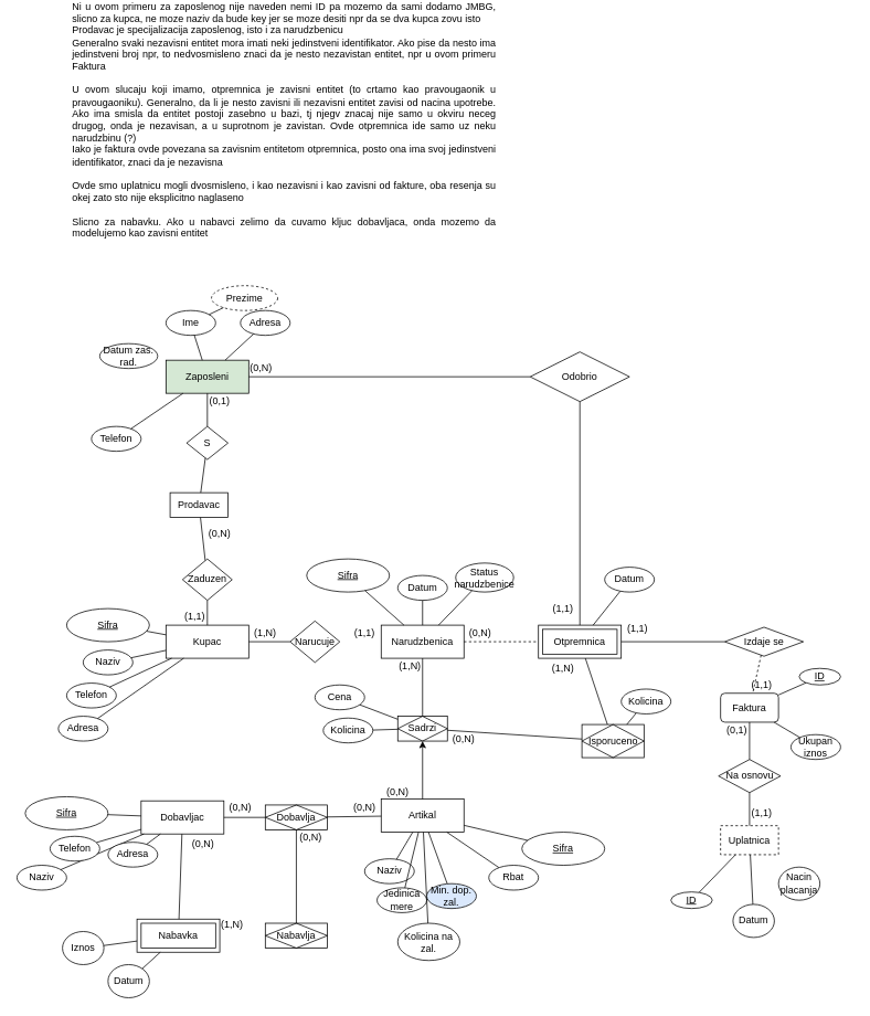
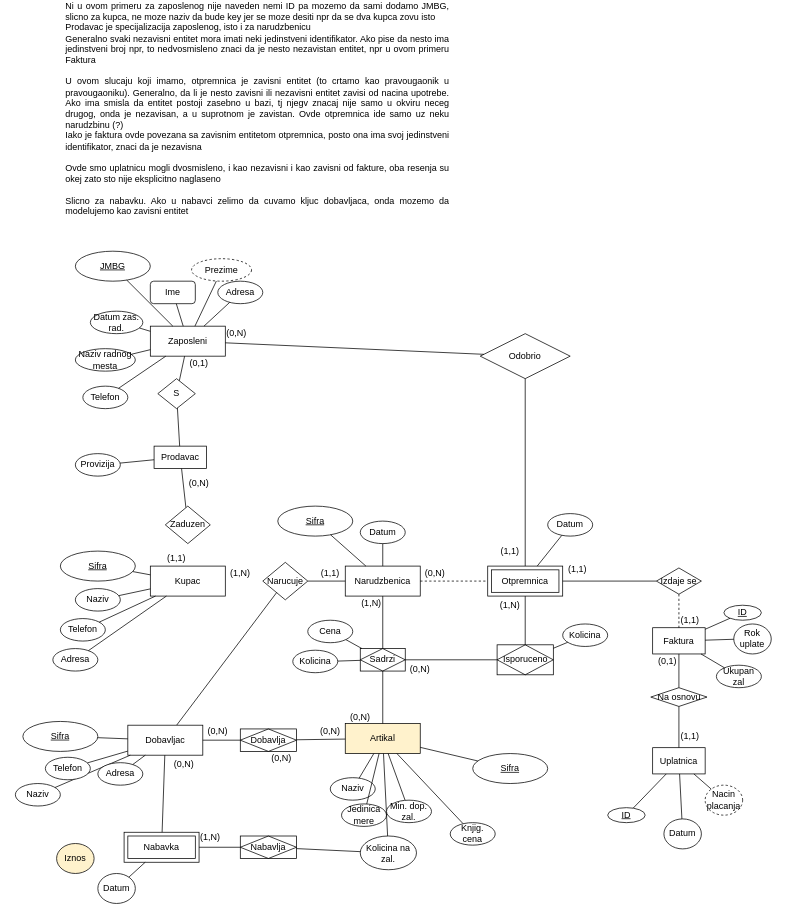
+ <mxCell id="4" value="JMBG" style="ellipse;whiteSpace=wrap;html=1;align=center;fontStyle=4;" vertex="1" parent="1"><mxGeometry x="100" y="240" width="100" height="40" as="geometry" /></mxCell>
- <mxCell id="15" value="" style="endArrow=none;html=1;rounded=0;" edge="1" parent="1" source="6" target="5"><mxGeometry relative="1" as="geometry"><mxPoint x="216.878" y="318.826" as="sourcePoint" /><mxPoint x="272" y="380" as="targetPoint" /></mxGeometry></mxCell>
+ <mxCell id="15" value="" style="endArrow=none;html=1;rounded=0;" edge="1" parent="1" source="6" target="3"><mxGeometry relative="1" as="geometry"><mxPoint x="216.878" y="318.826" as="sourcePoint" /><mxPoint x="272" y="380" as="targetPoint" /></mxGeometry></mxCell>
- <mxCell id="5" value="Ime" style="ellipse;whiteSpace=wrap;html=1;align=center;" vertex="1" parent="1"><mxGeometry x="200" y="280" width="60" height="30" as="geometry" /></mxCell>
+ <mxCell id="5" value="Ime" style="whiteSpace=wrap;html=1;align=center;rounded=1;" vertex="1" parent="1"><mxGeometry x="200" y="280" width="60" height="30" as="geometry" /></mxCell>
+ <mxCell id="11" value="" style="endArrow=none;html=1;rounded=0;" edge="1" parent="1" source="4" target="3"><mxGeometry relative="1" as="geometry"><mxPoint x="90" y="380" as="sourcePoint" /><mxPoint x="240" y="360" as="targetPoint" /></mxGeometry></mxCell>
+ <mxCell id="16" value="" style="endArrow=none;html=1;rounded=0;" edge="1" parent="1" source="7" target="3"><mxGeometry relative="1" as="geometry"><mxPoint x="226.878" y="328.826" as="sourcePoint" /><mxPoint x="282" y="390" as="targetPoint" /></mxGeometry></mxCell>
- <mxCell id="3" value="Zaposleni" style="whiteSpace=wrap;html=1;align=center;fillColor=#d5e8d4;" vertex="1" parent="1"><mxGeometry x="200" y="340" width="100" height="40" as="geometry" /></mxCell>
+ <mxCell id="3" value="Zaposleni" style="whiteSpace=wrap;html=1;align=center;" vertex="1" parent="1"><mxGeometry x="200" y="340" width="100" height="40" as="geometry" /></mxCell>
- <mxCell id="99" value="Odobrio" style="shape=rhombus;perimeter=rhombusPerimeter;whiteSpace=wrap;html=1;align=center;" vertex="1" parent="1"><mxGeometry x="640" y="330" width="120" height="60" as="geometry" /></mxCell>
+ <mxCell id="99" value="Odobrio" style="shape=rhombus;perimeter=rhombusPerimeter;whiteSpace=wrap;html=1;align=center;" vertex="1" parent="1"><mxGeometry x="640" y="350" width="120" height="60" as="geometry" /></mxCell>
+ <mxCell id="17" value="" style="endArrow=none;html=1;rounded=0;" edge="1" parent="1" source="10" target="3"><mxGeometry relative="1" as="geometry"><mxPoint x="236.878" y="338.826" as="sourcePoint" /><mxPoint x="292" y="400" as="targetPoint" /></mxGeometry></mxCell>
+ <mxCell id="10" value="Naziv radnog mesta" style="ellipse;whiteSpace=wrap;html=1;align=center;" vertex="1" parent="1"><mxGeometry x="100" y="370" width="80" height="30" as="geometry" /></mxCell>
- <mxCell id="18" value="S" style="shape=rhombus;perimeter=rhombusPerimeter;whiteSpace=wrap;html=1;align=center;" vertex="1" parent="1"><mxGeometry x="225" y="420" width="50" height="40" as="geometry" /></mxCell>
+ <mxCell id="18" value="S" style="shape=rhombus;perimeter=rhombusPerimeter;whiteSpace=wrap;html=1;align=center;" vertex="1" parent="1"><mxGeometry x="210" y="410" width="50" height="40" as="geometry" /></mxCell>
+ <mxCell id="27" value="" style="endArrow=none;html=1;rounded=0;" edge="1" parent="1" source="26" target="20"><mxGeometry relative="1" as="geometry"><mxPoint x="206.878" y="358.826" as="sourcePoint" /><mxPoint x="230.667" y="440" as="targetPoint" /></mxGeometry></mxCell>
+ <mxCell id="26" value="Provizija" style="ellipse;whiteSpace=wrap;html=1;align=center;" vertex="1" parent="1"><mxGeometry x="100" y="510" width="60" height="30" as="geometry" /></mxCell>
- <mxCell id="75" value="Status narudzbenice" style="ellipse;whiteSpace=wrap;html=1;align=center;" vertex="1" parent="1"><mxGeometry x="550" y="585" width="70" height="35" as="geometry" /></mxCell>
- <mxCell id="76" value="" style="endArrow=none;html=1;rounded=0;" edge="1" parent="1" source="75" target="38"><mxGeometry relative="1" as="geometry"><mxPoint x="906.878" y="456.026" as="sourcePoint" /><mxPoint x="579.231" y="660" as="targetPoint" /></mxGeometry></mxCell>
- <mxCell id="23" value="" style="endArrow=none;html=1;rounded=0;" edge="1" parent="1" source="25" target="22"><mxGeometry relative="1" as="geometry"><mxPoint x="410" y="294.66" as="sourcePoint" /><mxPoint x="570" y="294.66" as="targetPoint" /></mxGeometry></mxCell>
- <mxCell id="43" value="" style="endArrow=none;html=1;rounded=0;" edge="1" parent="1" source="41" target="22"><mxGeometry relative="1" as="geometry"><mxPoint x="702.848" y="792.693" as="sourcePoint" /><mxPoint x="597.829" y="717.2" as="targetPoint" /></mxGeometry></mxCell>
+ <mxCell id="43" value="" style="endArrow=none;html=1;rounded=0;" edge="1" parent="1" source="41" target="113"><mxGeometry relative="1" as="geometry"><mxPoint x="702.848" y="792.693" as="sourcePoint" /><mxPoint x="597.829" y="717.2" as="targetPoint" /></mxGeometry></mxCell>
+ <mxCell id="42" value="" style="endArrow=none;html=1;rounded=0;" edge="1" parent="1" source="38" target="41"><mxGeometry relative="1" as="geometry"><mxPoint x="692.848" y="782.693" as="sourcePoint" /><mxPoint x="587.829" y="707.2" as="targetPoint" /></mxGeometry></mxCell>
- <mxCell id="59" value="Izdaje se" style="shape=rhombus;perimeter=rhombusPerimeter;whiteSpace=wrap;html=1;align=center;" vertex="1" parent="1"><mxGeometry x="875" y="662.5" width="95" height="35" as="geometry" /></mxCell>
+ <mxCell id="59" value="Izdaje se" style="shape=rhombus;perimeter=rhombusPerimeter;whiteSpace=wrap;html=1;align=center;" vertex="1" parent="1"><mxGeometry x="875" y="662.5" width="60" height="35" as="geometry" /></mxCell>
- <mxCell id="110" value="Cena" style="ellipse;whiteSpace=wrap;html=1;align=center;" vertex="1" parent="1"><mxGeometry x="380" y="732.2" width="60" height="30" as="geometry" /></mxCell>
+ <mxCell id="110" value="Cena" style="ellipse;whiteSpace=wrap;html=1;align=center;" vertex="1" parent="1"><mxGeometry x="410" y="732.2" width="60" height="30" as="geometry" /></mxCell>
+ <mxCell id="54" value="Rok uplate" style="ellipse;whiteSpace=wrap;html=1;align=center;" vertex="1" parent="1"><mxGeometry x="978.16" y="737.2" width="50" height="40" as="geometry" /></mxCell>
+ <mxCell id="55" value="" style="endArrow=none;html=1;rounded=0;" edge="1" parent="1" source="54" target="51"><mxGeometry relative="1" as="geometry"><mxPoint x="1311.878" y="633.226" as="sourcePoint" /><mxPoint x="990.333" y="847.2" as="targetPoint" /></mxGeometry></mxCell>
- <mxCell id="51" value="Faktura" style="whiteSpace=wrap;html=1;align=center;rounded=1;" vertex="1" parent="1"><mxGeometry x="870" y="742.2" width="70" height="35" as="geometry" /></mxCell>
+ <mxCell id="51" value="Faktura" style="whiteSpace=wrap;html=1;align=center;" vertex="1" parent="1"><mxGeometry x="870" y="742.2" width="70" height="35" as="geometry" /></mxCell>
- <mxCell id="104" value="Isporuceno" style="shape=associativeEntity;whiteSpace=wrap;html=1;align=center;" vertex="1" parent="1"><mxGeometry x="702.5" y="780" width="75" height="40" as="geometry" /></mxCell>
+ <mxCell id="104" value="Isporuceno" style="shape=associativeEntity;whiteSpace=wrap;html=1;align=center;" vertex="1" parent="1"><mxGeometry x="662.5" y="765" width="75" height="40" as="geometry" /></mxCell>
- <mxCell id="56" value="Ukupan iznos" style="ellipse;whiteSpace=wrap;html=1;align=center;" vertex="1" parent="1"><mxGeometry x="955" y="792.2" width="60" height="30" as="geometry" /></mxCell>
+ <mxCell id="56" value="Ukupan zal" style="ellipse;whiteSpace=wrap;html=1;align=center;" vertex="1" parent="1"><mxGeometry x="955" y="792.2" width="60" height="30" as="geometry" /></mxCell>
- <mxCell id="93" value="" style="endArrow=classic;html=1;rounded=0;" edge="1" parent="1" source="77" target="94"><mxGeometry relative="1" as="geometry"><mxPoint x="280" y="800" as="sourcePoint" /><mxPoint x="458.558" y="802.239" as="targetPoint" /></mxGeometry></mxCell>
+ <mxCell id="93" value="" style="endArrow=none;html=1;rounded=0;" edge="1" parent="1" source="77" target="94"><mxGeometry relative="1" as="geometry"><mxPoint x="280" y="800" as="sourcePoint" /><mxPoint x="458.558" y="802.239" as="targetPoint" /></mxGeometry></mxCell>
- <mxCell id="70" value="Na osnovu" style="shape=rhombus;perimeter=rhombusPerimeter;whiteSpace=wrap;html=1;align=center;" vertex="1" parent="1"><mxGeometry x="867.5" y="822.2" width="75" height="40" as="geometry" /></mxCell>
+ <mxCell id="70" value="Na osnovu" style="shape=rhombus;perimeter=rhombusPerimeter;whiteSpace=wrap;html=1;align=center;" vertex="1" parent="1"><mxGeometry x="867.5" y="822.2" width="75" height="25" as="geometry" /></mxCell>
- <mxCell id="77" value="Artikal" style="whiteSpace=wrap;html=1;align=center;" vertex="1" parent="1"><mxGeometry x="460" y="870" width="100" height="40" as="geometry" /></mxCell>
+ <mxCell id="77" value="Artikal" style="whiteSpace=wrap;html=1;align=center;fillColor=#fff2cc;" vertex="1" parent="1"><mxGeometry x="460" y="870" width="100" height="40" as="geometry" /></mxCell>
- <mxCell id="63" value="Uplatnica" style="whiteSpace=wrap;html=1;align=center;dashed=1;" vertex="1" parent="1"><mxGeometry x="870" y="902.2" width="70" height="35" as="geometry" /></mxCell>
+ <mxCell id="63" value="Uplatnica" style="whiteSpace=wrap;html=1;align=center;" vertex="1" parent="1"><mxGeometry x="870" y="902.2" width="70" height="35" as="geometry" /></mxCell>
- <mxCell id="90" value="" style="endArrow=none;html=1;rounded=0;" edge="1" parent="1" source="91" target="77"><mxGeometry relative="1" as="geometry"><mxPoint x="593.066" y="1015.001" as="sourcePoint" /><mxPoint x="694.998" y="942.2" as="targetPoint" /></mxGeometry></mxCell>
+ <mxCell id="69" value="" style="endArrow=none;html=1;rounded=0;" edge="1" parent="1" source="68" target="63"><mxGeometry relative="1" as="geometry"><mxPoint x="1338.718" y="853.226" as="sourcePoint" /><mxPoint x="941.84" y="984.358" as="targetPoint" /></mxGeometry></mxCell>
+ <mxCell id="88" value="" style="endArrow=none;html=1;rounded=0;" edge="1" parent="1" source="89" target="77"><mxGeometry relative="1" as="geometry"><mxPoint x="518.456" y="1005.001" as="sourcePoint" /><mxPoint x="620.388" y="932.2" as="targetPoint" /></mxGeometry></mxCell>
- <mxCell id="136" value="" style="endArrow=none;html=1;rounded=0;entryX=0.5;entryY=1;entryDx=0;entryDy=0;" edge="1" parent="1" source="134" target="123"><mxGeometry relative="1" as="geometry"><mxPoint x="370" y="1090" as="sourcePoint" /><mxPoint x="530" y="1090" as="targetPoint" /></mxGeometry></mxCell>
+ <mxCell id="136" value="" style="endArrow=none;html=1;rounded=0;" edge="1" parent="1" source="134" target="85"><mxGeometry relative="1" as="geometry"><mxPoint x="370" y="1090" as="sourcePoint" /><mxPoint x="530" y="1090" as="targetPoint" /></mxGeometry></mxCell>
- <mxCell id="91" value="Rbat" style="ellipse;whiteSpace=wrap;html=1;align=center;" vertex="1" parent="1"><mxGeometry x="590" y="950" width="60" height="30" as="geometry" /></mxCell>
- <mxCell id="68" value="Nacin placanja" style="ellipse;whiteSpace=wrap;html=1;align=center;" vertex="1" parent="1"><mxGeometry x="940" y="952.2" width="50" height="40" as="geometry" /></mxCell>
+ <mxCell id="68" value="Nacin placanja" style="ellipse;whiteSpace=wrap;html=1;align=center;dashed=1;" vertex="1" parent="1"><mxGeometry x="940" y="952.2" width="50" height="40" as="geometry" /></mxCell>
- <mxCell id="87" value="Min. dop. zal." style="ellipse;whiteSpace=wrap;html=1;align=center;fillColor=#dae8fc;" vertex="1" parent="1"><mxGeometry x="515" y="972.2" width="60" height="30" as="geometry" /></mxCell>
+ <mxCell id="87" value="Min. dop. zal." style="ellipse;whiteSpace=wrap;html=1;align=center;" vertex="1" parent="1"><mxGeometry x="515" y="972.2" width="60" height="30" as="geometry" /></mxCell>
+ <mxCell id="89" value="Knjig. cena" style="ellipse;whiteSpace=wrap;html=1;align=center;" vertex="1" parent="1"><mxGeometry x="600" y="1002.2" width="60" height="30" as="geometry" /></mxCell>
+ <mxCell id="135" value="" style="endArrow=none;html=1;rounded=0;" edge="1" parent="1" source="127" target="134"><mxGeometry relative="1" as="geometry"><mxPoint x="260" y="1120" as="sourcePoint" /><mxPoint x="420" y="1120" as="targetPoint" /></mxGeometry></mxCell>
- <mxCell id="133" value="" style="endArrow=none;html=1;rounded=0;" edge="1" parent="1" source="132" target="127"><mxGeometry relative="1" as="geometry"><mxPoint x="706.878" y="948.526" as="sourcePoint" /><mxPoint x="255.897" y="1080" as="targetPoint" /></mxGeometry></mxCell>
- <mxCell id="132" value="Iznos" style="ellipse;whiteSpace=wrap;html=1;align=center;" vertex="1" parent="1"><mxGeometry x="75" y="1030" width="50" height="40" as="geometry" /></mxCell>
+ <mxCell id="132" value="Iznos" style="ellipse;whiteSpace=wrap;html=1;align=center;fillColor=#fff2cc;" vertex="1" parent="1"><mxGeometry x="75" y="1030" width="50" height="40" as="geometry" /></mxCell>
